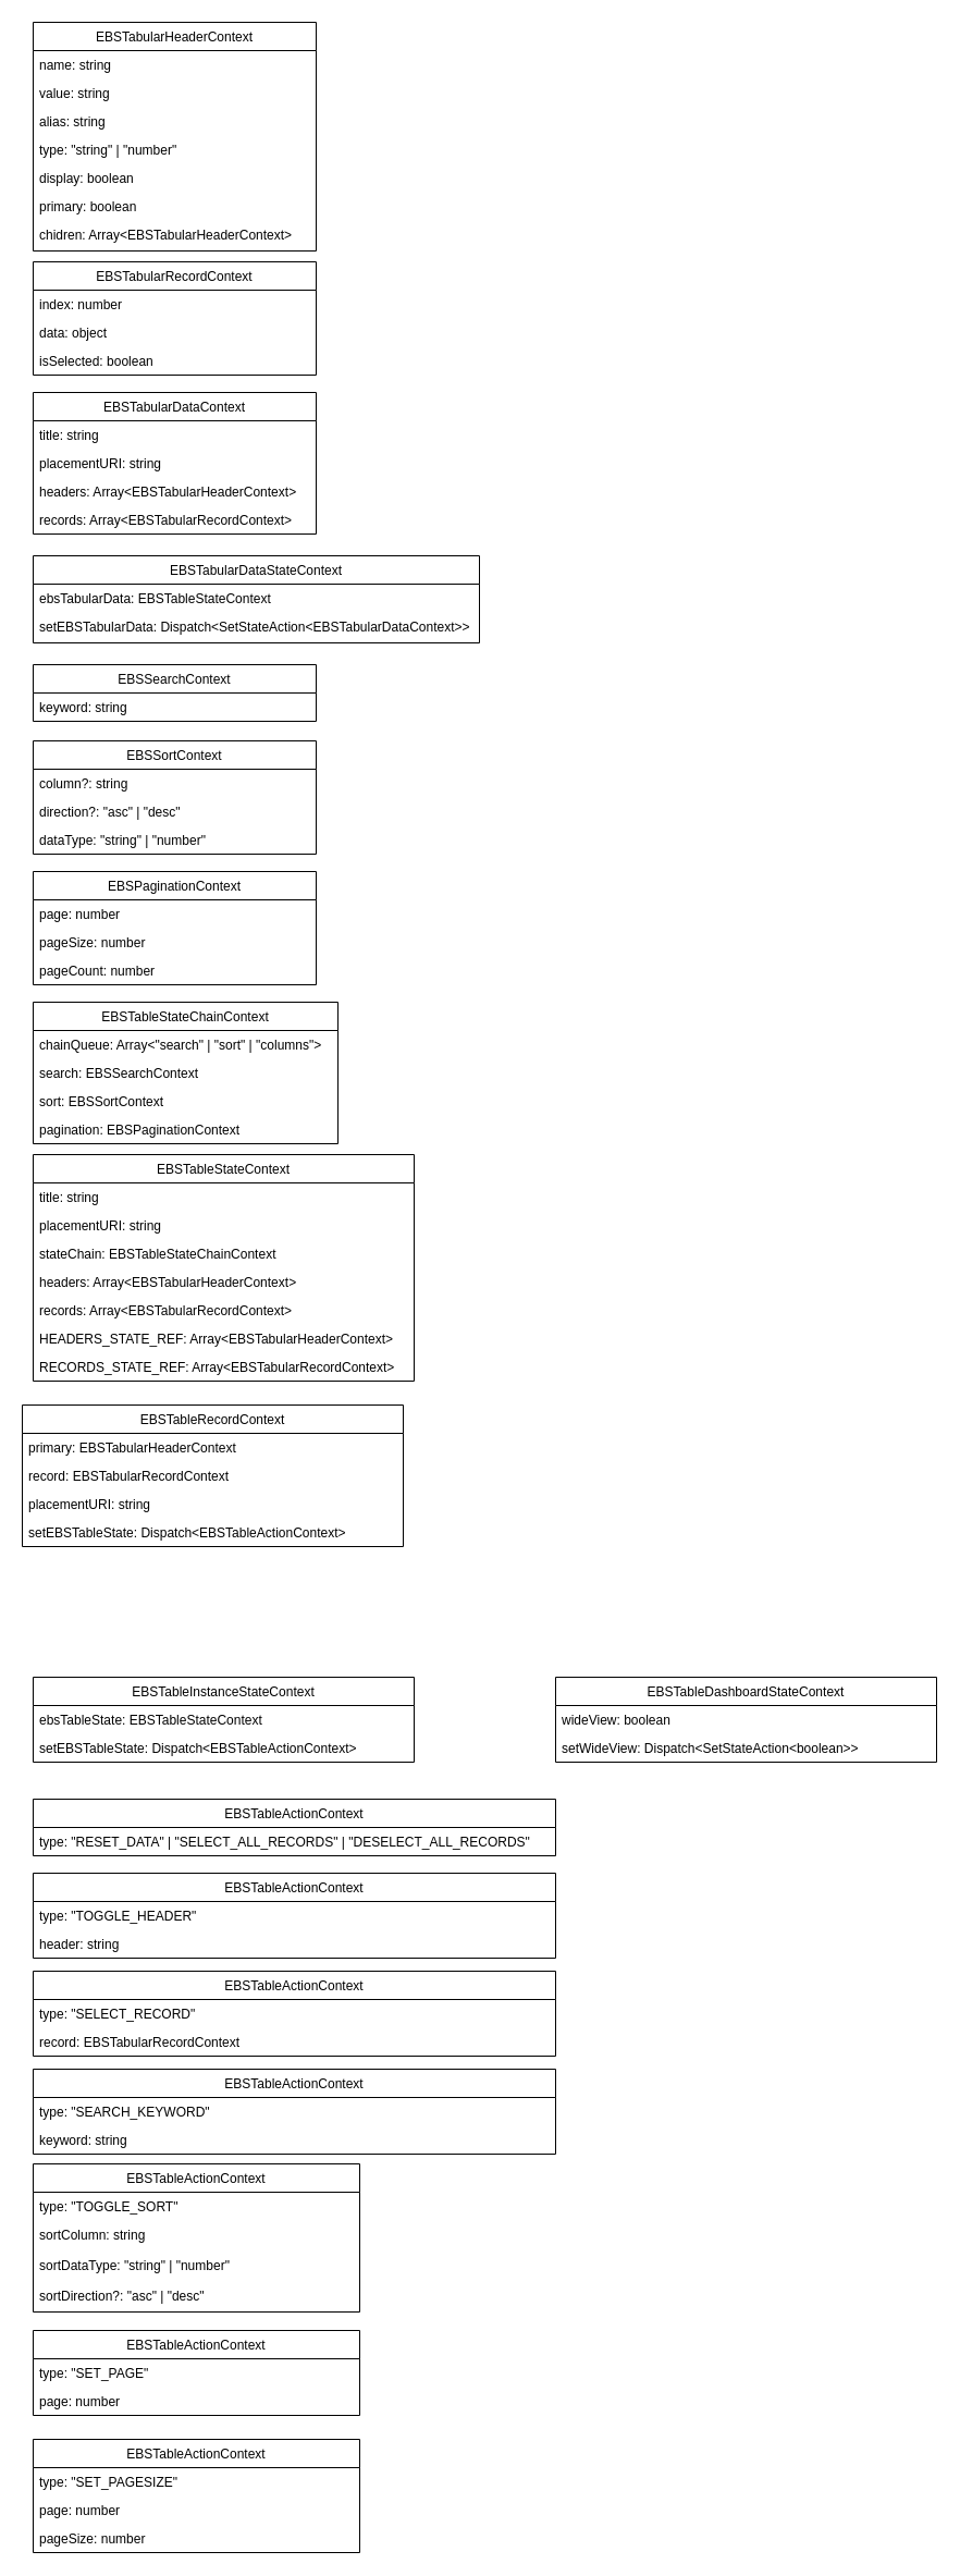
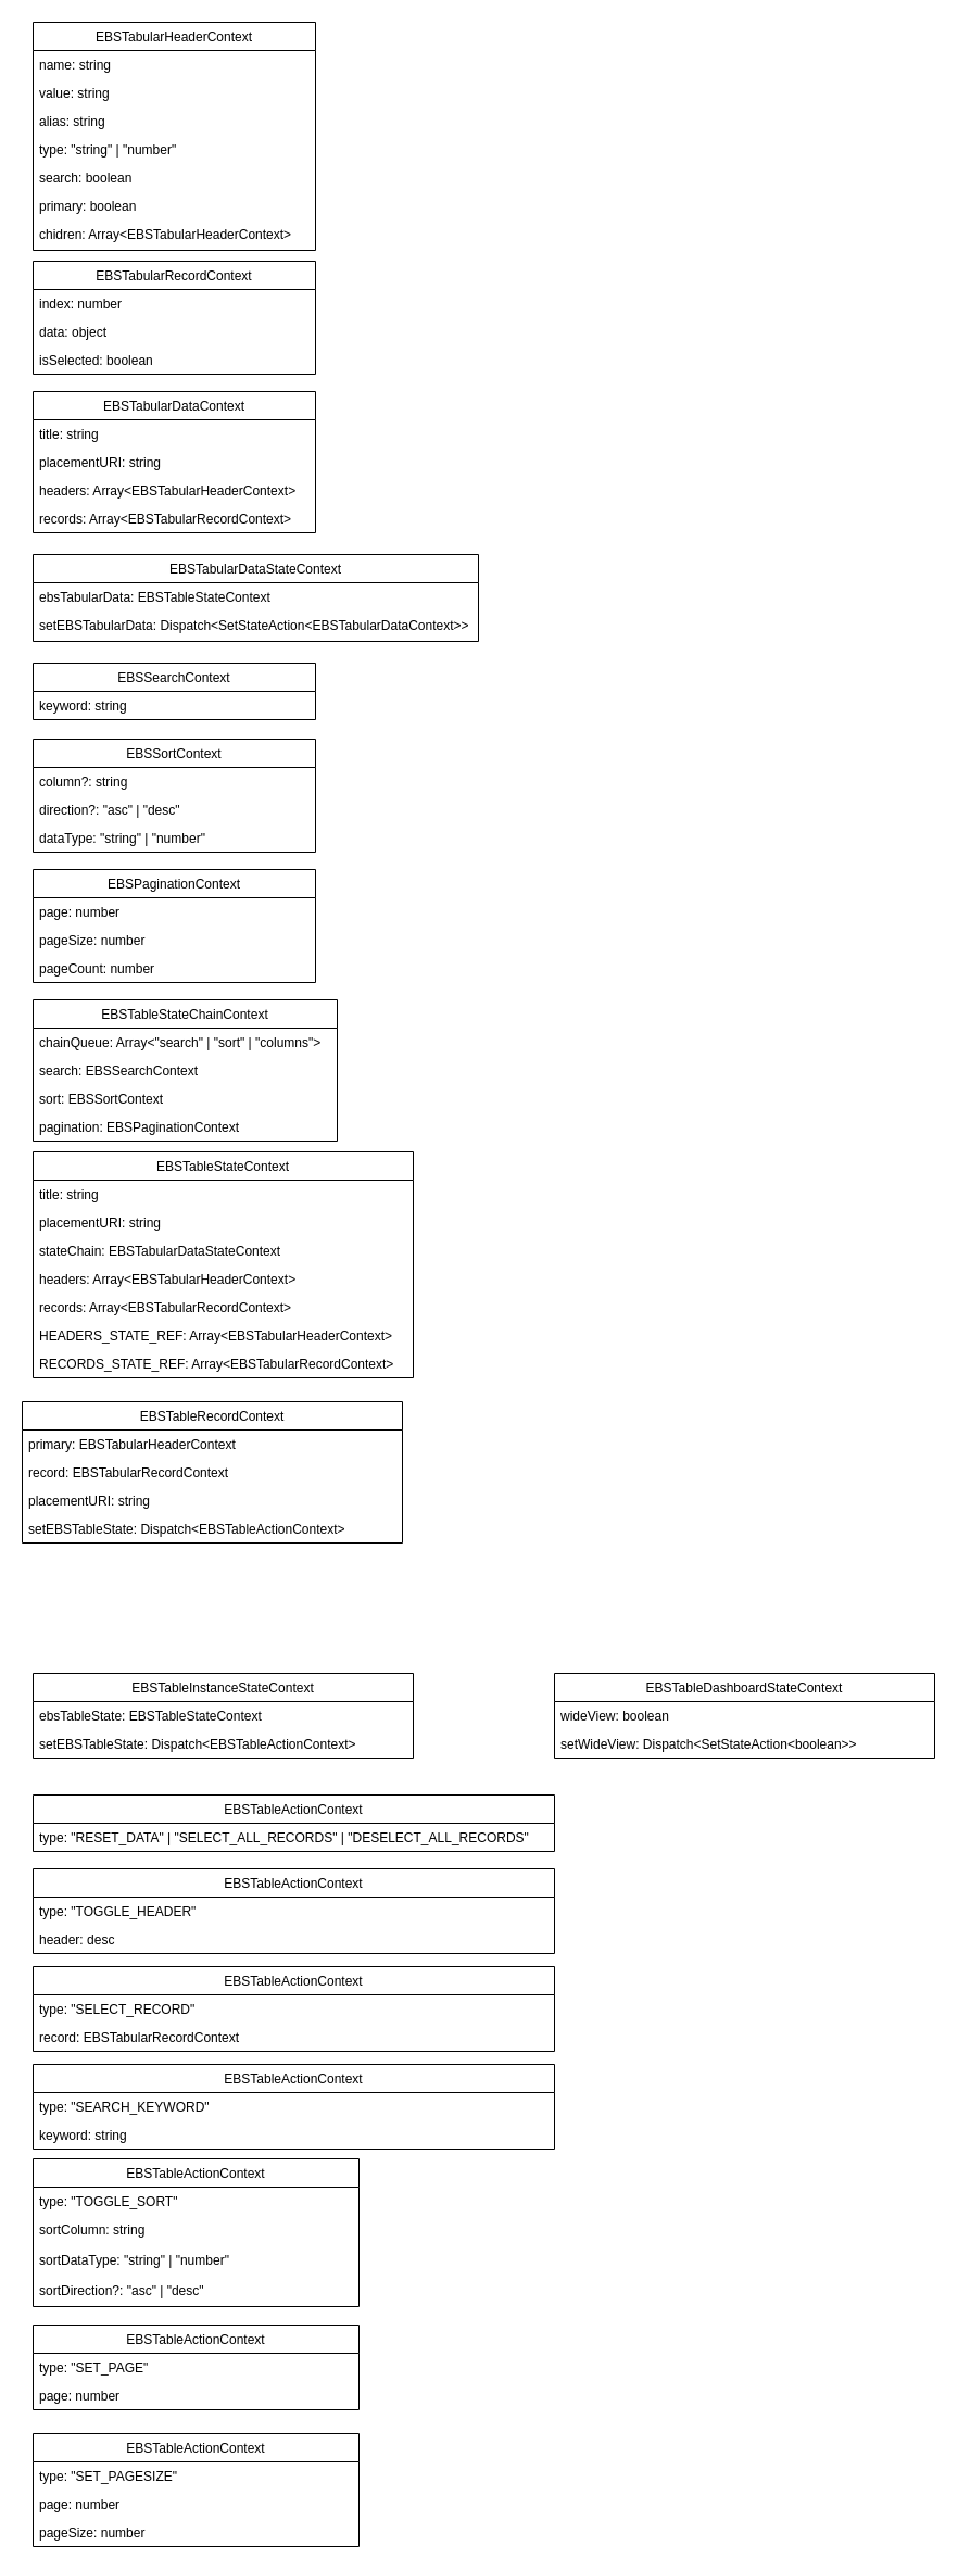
- <mxCell id="7" value="display: boolean" style="text;strokeColor=none;fillColor=none;align=left;verticalAlign=top;spacingLeft=4;spacingRight=4;overflow=hidden;rotatable=0;points=[[0,0.5],[1,0.5]];portConstraint=eastwest;" vertex="1" parent="2"><mxGeometry y="130" width="260" height="26" as="geometry" /></mxCell>
+ <mxCell id="7" value="search: boolean" style="text;strokeColor=none;fillColor=none;align=left;verticalAlign=top;spacingLeft=4;spacingRight=4;overflow=hidden;rotatable=0;points=[[0,0.5],[1,0.5]];portConstraint=eastwest;" vertex="1" parent="2"><mxGeometry y="130" width="260" height="26" as="geometry" /></mxCell>
- <mxCell id="40" value="stateChain: EBSTableStateChainContext" style="text;strokeColor=none;fillColor=none;align=left;verticalAlign=top;spacingLeft=4;spacingRight=4;overflow=hidden;rotatable=0;points=[[0,0.5],[1,0.5]];portConstraint=eastwest;" vertex="1" parent="37"><mxGeometry y="78" width="350" height="26" as="geometry" /></mxCell>
+ <mxCell id="40" value="stateChain: EBSTabularDataStateContext" style="text;strokeColor=none;fillColor=none;align=left;verticalAlign=top;spacingLeft=4;spacingRight=4;overflow=hidden;rotatable=0;points=[[0,0.5],[1,0.5]];portConstraint=eastwest;" vertex="1" parent="37"><mxGeometry y="78" width="350" height="26" as="geometry" /></mxCell>
- <mxCell id="60" value="header: string" style="text;strokeColor=none;fillColor=none;align=left;verticalAlign=top;spacingLeft=4;spacingRight=4;overflow=hidden;rotatable=0;points=[[0,0.5],[1,0.5]];portConstraint=eastwest;" vertex="1" parent="58"><mxGeometry y="52" width="480" height="26" as="geometry" /></mxCell>
+ <mxCell id="60" value="header: desc" style="text;strokeColor=none;fillColor=none;align=left;verticalAlign=top;spacingLeft=4;spacingRight=4;overflow=hidden;rotatable=0;points=[[0,0.5],[1,0.5]];portConstraint=eastwest;" vertex="1" parent="58"><mxGeometry y="52" width="480" height="26" as="geometry" /></mxCell>
